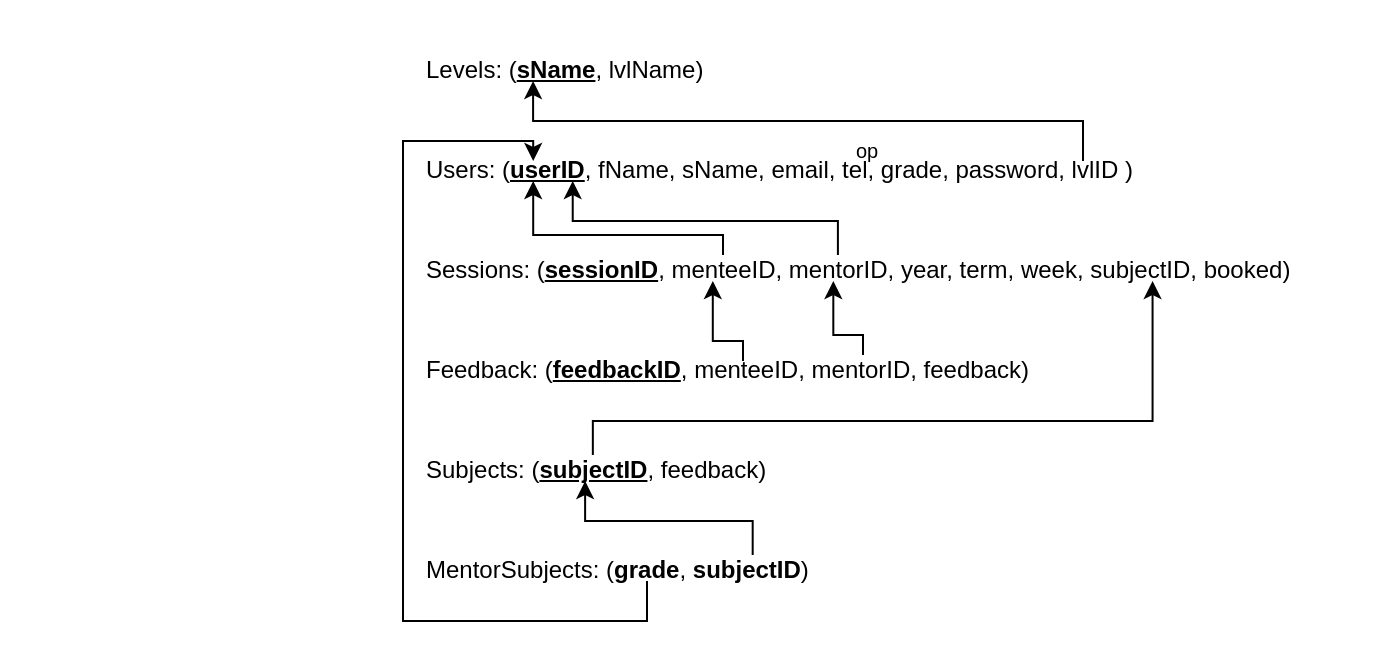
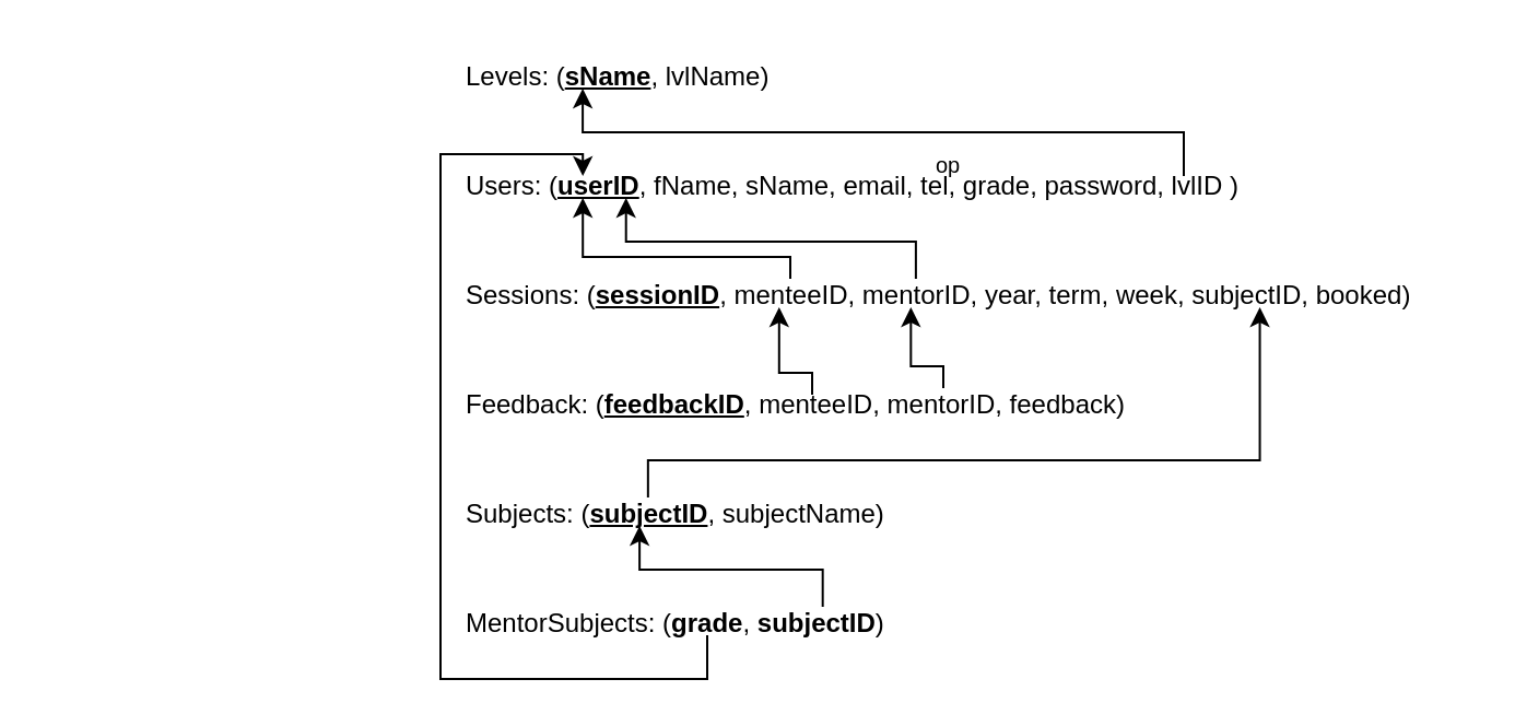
- <mxCell id="6" value="Subjects: (&lt;b&gt;&lt;u&gt;subjectID&lt;/u&gt;&lt;/b&gt;, feedback)" style="text;html=1;align=left;verticalAlign=middle;resizable=0;points=[];autosize=1;strokeColor=none;fillColor=none;" parent="1" vertex="1"><mxGeometry x="211" y="220" width="210" height="30" as="geometry" /></mxCell>
+ <mxCell id="6" value="Subjects: (&lt;b&gt;&lt;u&gt;subjectID&lt;/u&gt;&lt;/b&gt;, subjectName)" style="text;html=1;align=left;verticalAlign=middle;resizable=0;points=[];autosize=1;strokeColor=none;fillColor=none;" parent="1" vertex="1"><mxGeometry x="211" y="220" width="210" height="30" as="geometry" /></mxCell>
